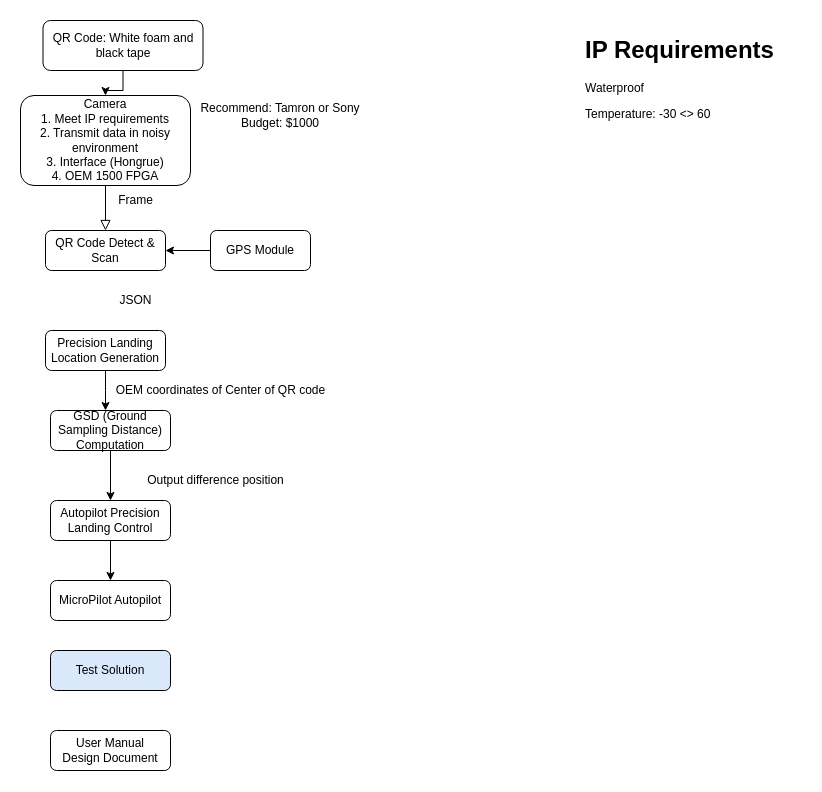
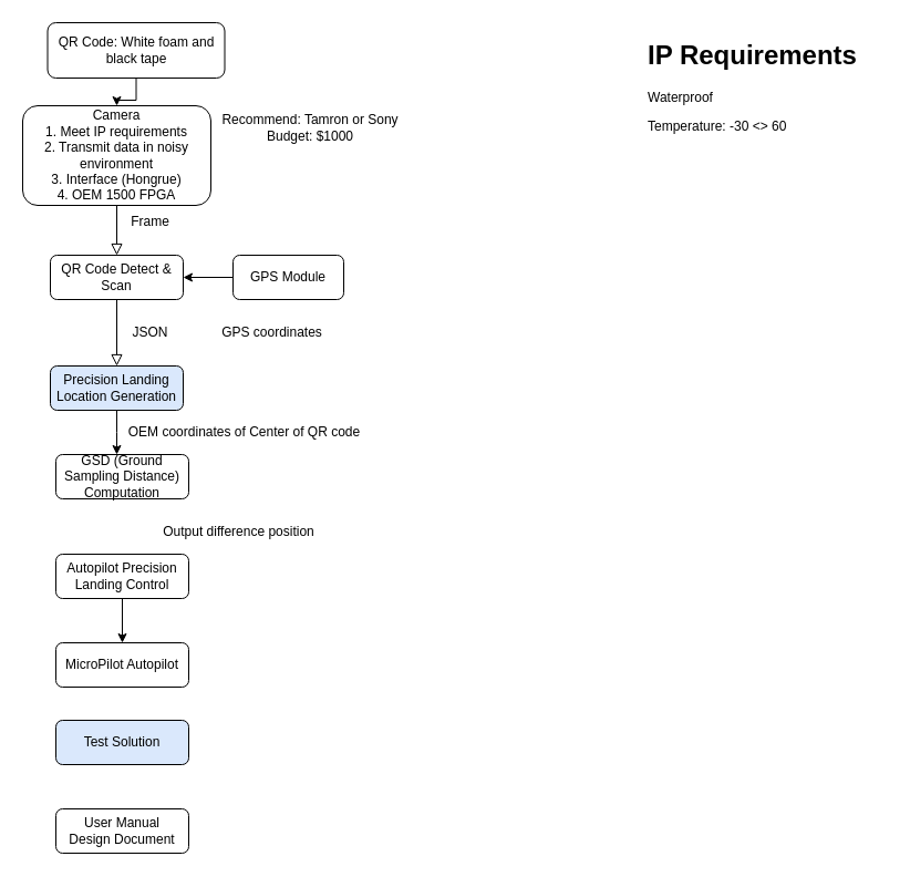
+ <mxCell id="2" value="" style="rounded=0;html=1;jettySize=auto;orthogonalLoop=1;fontSize=11;endArrow=block;endFill=0;endSize=8;strokeWidth=1;shadow=0;labelBackgroundColor=none;edgeStyle=orthogonalEdgeStyle;entryX=0.5;entryY=0;entryDx=0;entryDy=0;" parent="1" source="3" target="7" edge="1"><mxGeometry relative="1" as="geometry"><mxPoint x="130" y="280" as="targetPoint" /></mxGeometry></mxCell>
+ <mxCell id="21" value="GPS coordinates" style="text;html=1;align=center;verticalAlign=middle;resizable=0;points=[];autosize=1;" vertex="1" parent="1"><mxGeometry x="190" y="290" width="110" height="20" as="geometry" /></mxCell>
- <mxCell id="7" value="Precision Landing Location Generation" style="rounded=1;whiteSpace=wrap;html=1;fontSize=12;glass=0;strokeWidth=1;shadow=0;" vertex="1" parent="1"><mxGeometry x="45" y="330" width="120" height="40" as="geometry" /></mxCell>
+ <mxCell id="7" value="Precision Landing Location Generation" style="rounded=1;whiteSpace=wrap;html=1;fontSize=12;glass=0;strokeWidth=1;shadow=0;fillColor=#dae8fc;" vertex="1" parent="1"><mxGeometry x="45" y="330" width="120" height="40" as="geometry" /></mxCell>
- <mxCell id="4" style="edgeStyle=orthogonalEdgeStyle;rounded=0;orthogonalLoop=1;jettySize=auto;html=1;entryX=0.5;entryY=0;entryDx=0;entryDy=0;" edge="1" parent="1" source="5" target="10"><mxGeometry relative="1" as="geometry" /></mxCell>
